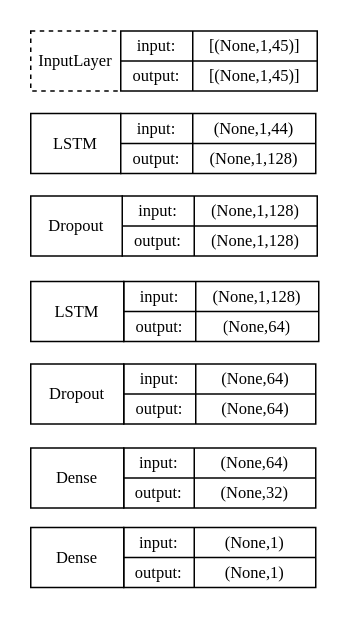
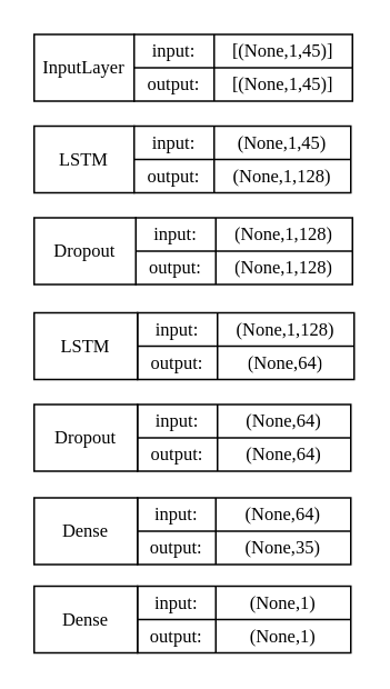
- <mxCell id="2" value="&lt;font face=&quot;Times New Roman&quot; style=&quot;font-size: 11px;&quot;&gt;InputLayer&lt;/font&gt;" style="rounded=0;whiteSpace=wrap;html=1;dashed=1;" parent="1" vertex="1"><mxGeometry x="20" y="20" width="60" height="40" as="geometry" /></mxCell>
+ <mxCell id="2" value="&lt;font face=&quot;Times New Roman&quot; style=&quot;font-size: 11px;&quot;&gt;InputLayer&lt;/font&gt;" style="rounded=0;whiteSpace=wrap;html=1;" parent="1" vertex="1"><mxGeometry x="20" y="20" width="60" height="40" as="geometry" /></mxCell>
- <mxCell id="14" value="&lt;font face=&quot;Times New Roman&quot; style=&quot;font-size: 11px;&quot;&gt;(None,1,44)&lt;/font&gt;" style="shape=partialRectangle;html=1;whiteSpace=wrap;connectable=0;strokeColor=inherit;overflow=hidden;fillColor=none;top=0;left=0;bottom=0;right=0;pointerEvents=1;" vertex="1" parent="12"><mxGeometry x="48" width="82" height="20" as="geometry"><mxRectangle width="82" height="20" as="alternateBounds" /></mxGeometry></mxCell>
+ <mxCell id="14" value="&lt;font face=&quot;Times New Roman&quot; style=&quot;font-size: 11px;&quot;&gt;(None,1,45)&lt;/font&gt;" style="shape=partialRectangle;html=1;whiteSpace=wrap;connectable=0;strokeColor=inherit;overflow=hidden;fillColor=none;top=0;left=0;bottom=0;right=0;pointerEvents=1;" vertex="1" parent="12"><mxGeometry x="48" width="82" height="20" as="geometry"><mxRectangle width="82" height="20" as="alternateBounds" /></mxGeometry></mxCell>
- <mxCell id="49" value="&lt;span style=&quot;font-family: &amp;quot;Times New Roman&amp;quot;; font-size: 11px;&quot;&gt;(None,32)&lt;/span&gt;" style="shape=partialRectangle;html=1;whiteSpace=wrap;connectable=0;strokeColor=inherit;overflow=hidden;fillColor=none;top=0;left=0;bottom=0;right=0;pointerEvents=1;" vertex="1" parent="47"><mxGeometry x="47" width="81" height="20" as="geometry"><mxRectangle width="81" height="20" as="alternateBounds" /></mxGeometry></mxCell>
+ <mxCell id="49" value="&lt;span style=&quot;font-family: &amp;quot;Times New Roman&amp;quot;; font-size: 11px;&quot;&gt;(None,35)&lt;/span&gt;" style="shape=partialRectangle;html=1;whiteSpace=wrap;connectable=0;strokeColor=inherit;overflow=hidden;fillColor=none;top=0;left=0;bottom=0;right=0;pointerEvents=1;" vertex="1" parent="47"><mxGeometry x="47" width="81" height="20" as="geometry"><mxRectangle width="81" height="20" as="alternateBounds" /></mxGeometry></mxCell>
